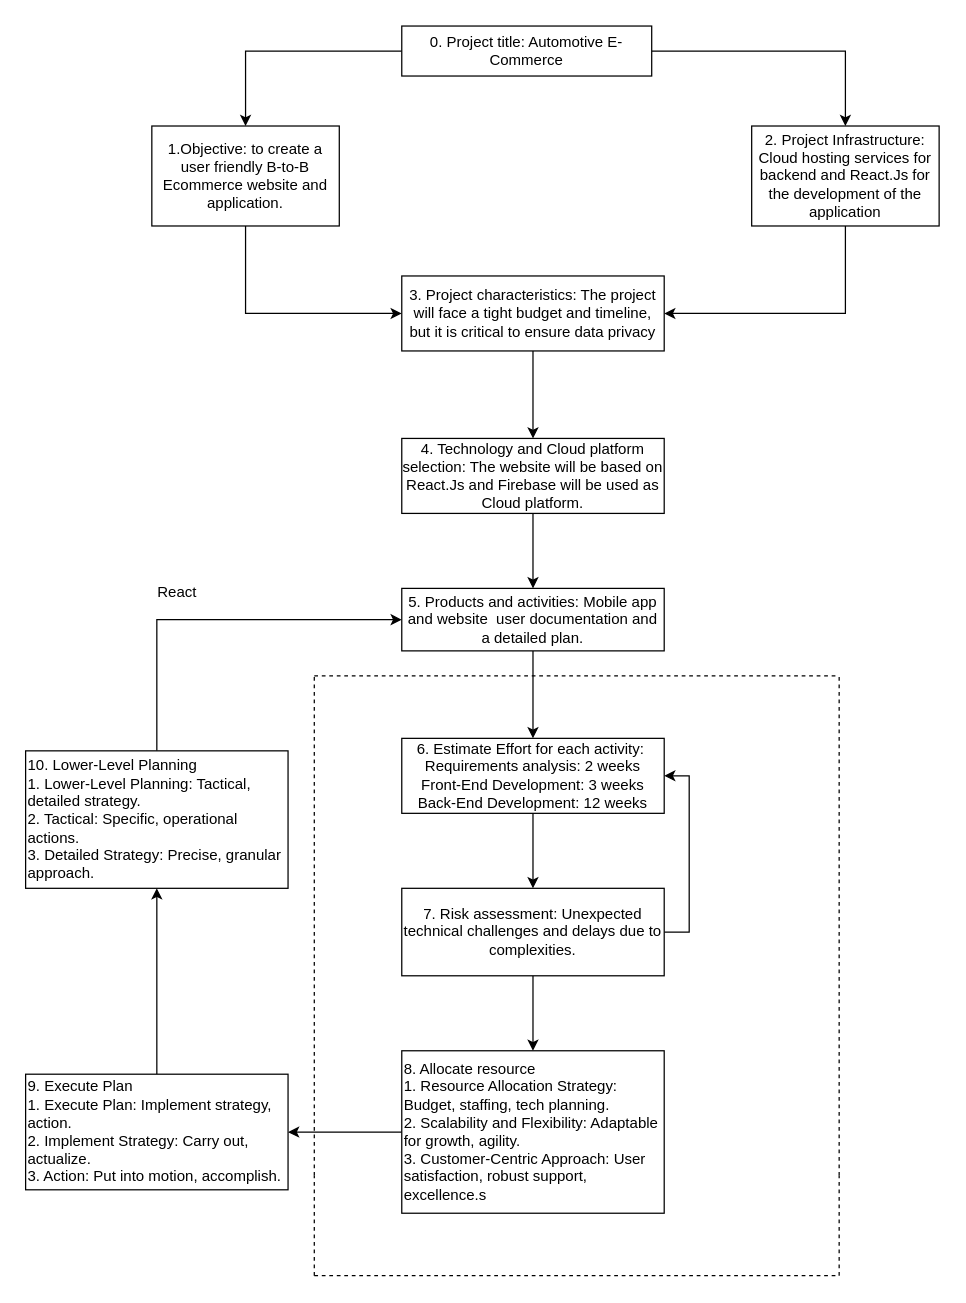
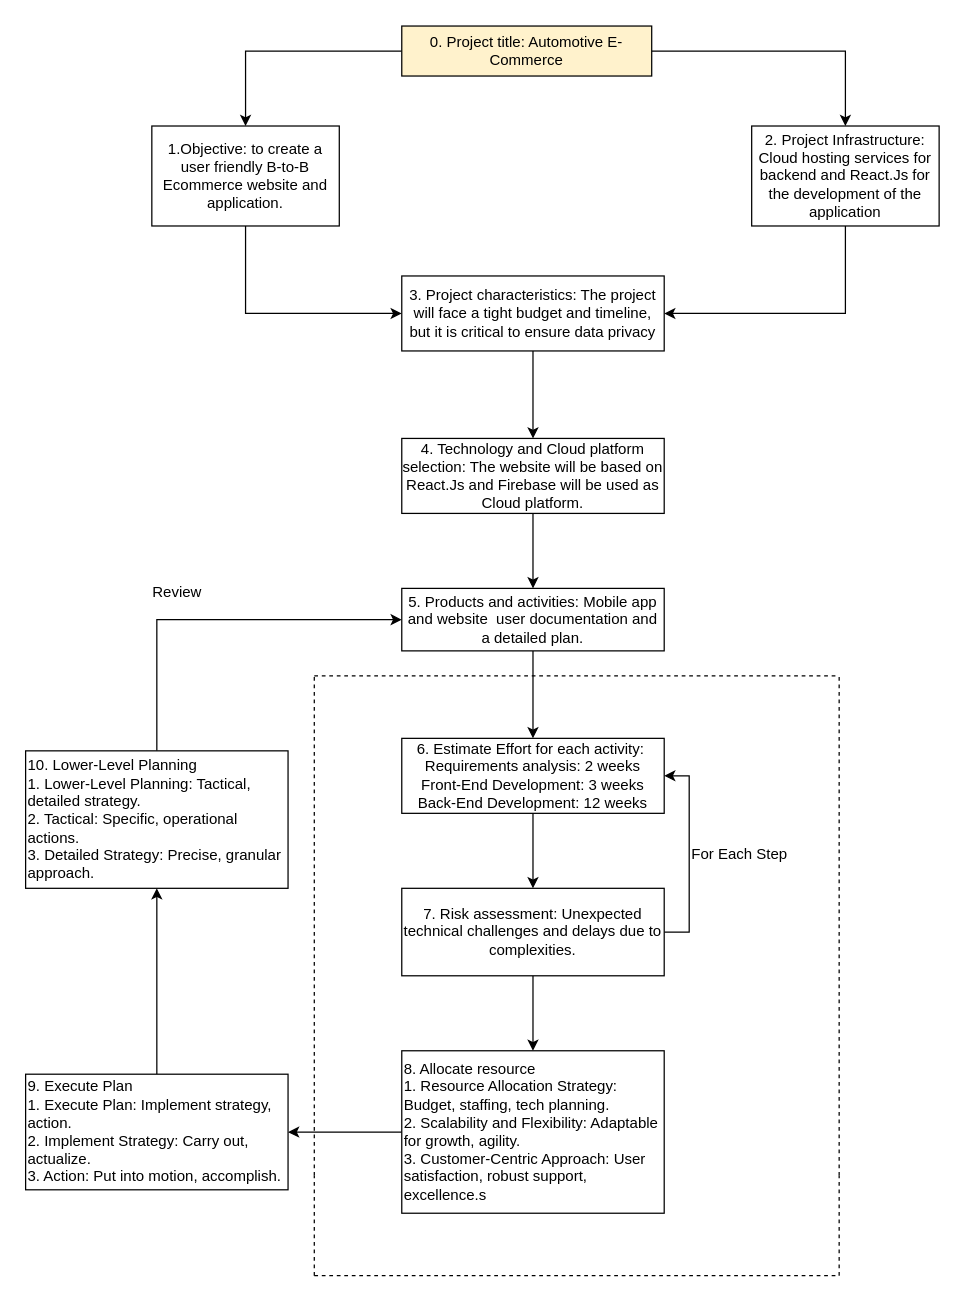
- <mxCell id="4" value="0. Project title: Automotive E-Commerce" style="rounded=0;whiteSpace=wrap;html=1;" parent="1" vertex="1"><mxGeometry x="321" y="20" width="200" height="40" as="geometry" /></mxCell>
+ <mxCell id="4" value="0. Project title: Automotive E-Commerce" style="rounded=0;whiteSpace=wrap;html=1;fillColor=#fff2cc;" parent="1" vertex="1"><mxGeometry x="321" y="20" width="200" height="40" as="geometry" /></mxCell>
- <mxCell id="31" value="React" style="text;html=1;align=center;verticalAlign=middle;resizable=0;points=[];autosize=1;strokeColor=none;fillColor=none;" parent="1" vertex="1"><mxGeometry x="111" y="458" width="60" height="30" as="geometry" /></mxCell>
+ <mxCell id="31" value="Review" style="text;html=1;align=center;verticalAlign=middle;resizable=0;points=[];autosize=1;strokeColor=none;fillColor=none;" parent="1" vertex="1"><mxGeometry x="111" y="458" width="60" height="30" as="geometry" /></mxCell>
+ <mxCell id="24" value="For Each Step" style="text;html=1;align=center;verticalAlign=middle;resizable=0;points=[];autosize=1;strokeColor=none;fillColor=none;" parent="1" vertex="1"><mxGeometry x="541" y="668" width="100" height="30" as="geometry" /></mxCell>
